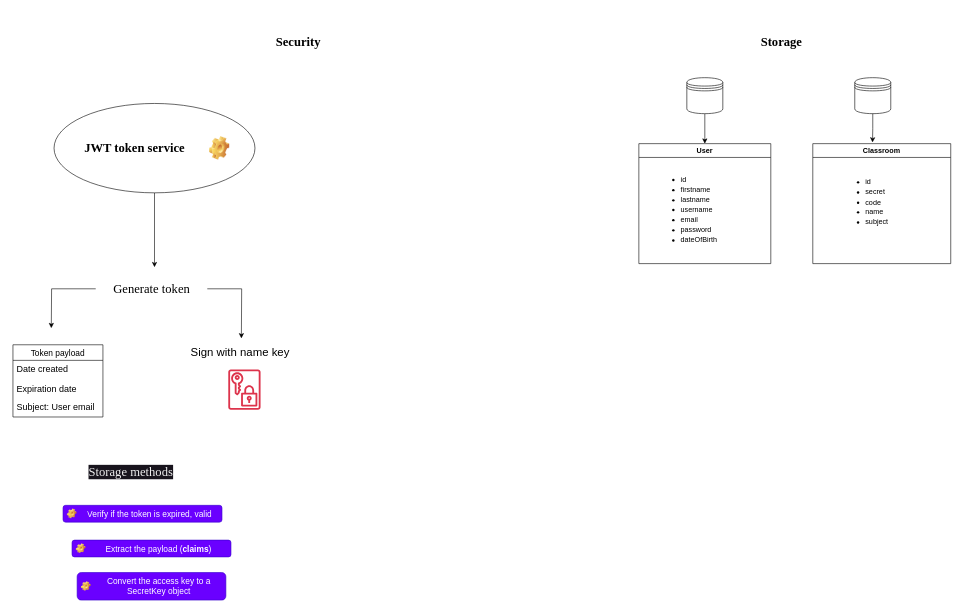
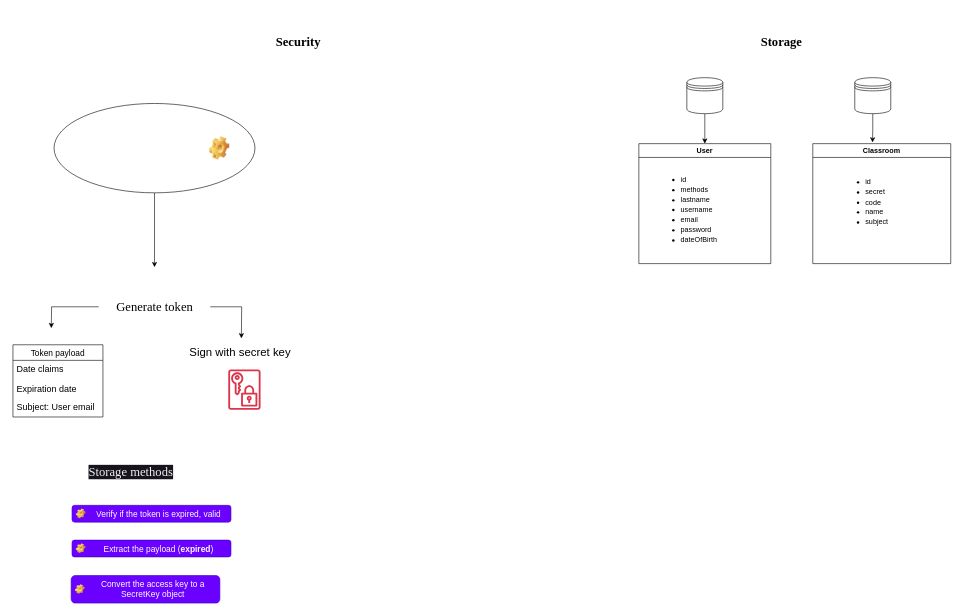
- <mxCell id="15" value="&lt;font face=&quot;Verdana&quot;&gt;&lt;span style=&quot;font-size: 21px;&quot;&gt;&lt;b&gt;JWT token service&lt;/b&gt;&lt;/span&gt;&lt;/font&gt;" style="text;html=1;strokeColor=none;fillColor=none;align=center;verticalAlign=middle;whiteSpace=wrap;rounded=0;" parent="12" vertex="1"><mxGeometry x="14.736" y="61.182" width="238.724" height="26.637" as="geometry" /></mxCell>
- <mxCell id="3" value="&lt;ul style=&quot;line-height: 140%;&quot;&gt;&lt;li&gt;&lt;span style=&quot;background-color: initial;&quot;&gt;id&lt;/span&gt;&lt;br&gt;&lt;/li&gt;&lt;li&gt;&lt;span style=&quot;background-color: initial;&quot;&gt;firstname&lt;/span&gt;&lt;/li&gt;&lt;li&gt;lastname&lt;/li&gt;&lt;li&gt;&lt;span style=&quot;background-color: initial;&quot;&gt;username&lt;/span&gt;&lt;/li&gt;&lt;li&gt;&lt;span style=&quot;background-color: initial;&quot;&gt;email&lt;/span&gt;&lt;/li&gt;&lt;li&gt;password&lt;/li&gt;&lt;li&gt;dateOfBirth&lt;/li&gt;&lt;/ul&gt;" style="text;html=1;strokeColor=none;fillColor=none;spacing=5;spacingTop=-20;whiteSpace=wrap;overflow=hidden;rounded=0;perimeterSpacing=3;" parent="2" vertex="1"><mxGeometry x="25" y="50" width="162" height="120" as="geometry" /></mxCell>
+ <mxCell id="3" value="&lt;ul style=&quot;line-height: 140%;&quot;&gt;&lt;li&gt;&lt;span style=&quot;background-color: initial;&quot;&gt;id&lt;/span&gt;&lt;br&gt;&lt;/li&gt;&lt;li&gt;&lt;span style=&quot;background-color: initial;&quot;&gt;methods&lt;/span&gt;&lt;/li&gt;&lt;li&gt;lastname&lt;/li&gt;&lt;li&gt;&lt;span style=&quot;background-color: initial;&quot;&gt;username&lt;/span&gt;&lt;/li&gt;&lt;li&gt;&lt;span style=&quot;background-color: initial;&quot;&gt;email&lt;/span&gt;&lt;/li&gt;&lt;li&gt;password&lt;/li&gt;&lt;li&gt;dateOfBirth&lt;/li&gt;&lt;/ul&gt;" style="text;html=1;strokeColor=none;fillColor=none;spacing=5;spacingTop=-20;whiteSpace=wrap;overflow=hidden;rounded=0;perimeterSpacing=3;" parent="2" vertex="1"><mxGeometry x="25" y="50" width="162" height="120" as="geometry" /></mxCell>
- <mxCell id="20" value="&lt;font style=&quot;font-size: 21px;&quot; face=&quot;Verdana&quot;&gt;&lt;span&gt;Generate token&lt;/span&gt;&lt;/font&gt;" style="text;html=1;strokeColor=none;fillColor=none;align=center;verticalAlign=middle;whiteSpace=wrap;rounded=0;fontStyle=0" parent="17" vertex="1"><mxGeometry x="138" width="186" height="39.866" as="geometry" /></mxCell>
+ <mxCell id="20" value="&lt;font style=&quot;font-size: 21px;&quot; face=&quot;Verdana&quot;&gt;&lt;span&gt;Generate token&lt;/span&gt;&lt;/font&gt;" style="text;html=1;strokeColor=none;fillColor=none;align=center;verticalAlign=middle;whiteSpace=wrap;rounded=0;fontStyle=0" parent="17" vertex="1"><mxGeometry x="143" y="30" width="186" height="39.866" as="geometry" /></mxCell>
- <mxCell id="25" value="&lt;font style=&quot;font-size: 19px;&quot;&gt;Sign with name key&lt;/font&gt;" style="text;html=1;align=center;verticalAlign=middle;resizable=0;points=[];autosize=1;strokeColor=none;fillColor=none;" parent="17" vertex="1"><mxGeometry x="285" y="108.058" width="187" height="35" as="geometry" /></mxCell>
+ <mxCell id="25" value="&lt;font style=&quot;font-size: 19px;&quot;&gt;Sign with secret key&lt;/font&gt;" style="text;html=1;align=center;verticalAlign=middle;resizable=0;points=[];autosize=1;strokeColor=none;fillColor=none;" parent="17" vertex="1"><mxGeometry x="285" y="108.058" width="187" height="35" as="geometry" /></mxCell>
- <mxCell id="22" value="&lt;font style=&quot;font-size: 15px;&quot;&gt;Date created&lt;/font&gt;" style="text;strokeColor=none;fillColor=none;spacingLeft=4;spacingRight=4;overflow=hidden;rotatable=0;points=[[0,0.5],[1,0.5]];portConstraint=eastwest;fontSize=12;whiteSpace=wrap;html=1;" parent="21" vertex="1"><mxGeometry y="26" width="150" height="31.473" as="geometry" /></mxCell>
+ <mxCell id="22" value="&lt;font style=&quot;font-size: 15px;&quot;&gt;Date claims&lt;/font&gt;" style="text;strokeColor=none;fillColor=none;spacingLeft=4;spacingRight=4;overflow=hidden;rotatable=0;points=[[0,0.5],[1,0.5]];portConstraint=eastwest;fontSize=12;whiteSpace=wrap;html=1;" parent="21" vertex="1"><mxGeometry y="26" width="150" height="31.473" as="geometry" /></mxCell>
- <mxCell id="27" value="&lt;font style=&quot;font-size: 14px;&quot;&gt;Verify if the token is expired, valid&lt;/font&gt;" style="label;fontStyle=0;strokeColor=#3700CC;fillColor=#6a00ff;align=center;verticalAlign=top;overflow=hidden;spacingLeft=28;spacingRight=4;rotatable=0;points=[[0,0.5],[1,0.5]];portConstraint=eastwest;imageWidth=16;imageHeight=16;whiteSpace=wrap;html=1;image=img/clipart/Gear_128x128.png;shadow=0;fontColor=#ffffff;" parent="1" vertex="1"><mxGeometry x="104" y="842" width="265" height="28" as="geometry" /></mxCell>
+ <mxCell id="27" value="&lt;font style=&quot;font-size: 14px;&quot;&gt;Verify if the token is expired, valid&lt;/font&gt;" style="label;fontStyle=0;strokeColor=#3700CC;fillColor=#6a00ff;align=center;verticalAlign=top;overflow=hidden;spacingLeft=28;spacingRight=4;rotatable=0;points=[[0,0.5],[1,0.5]];portConstraint=eastwest;imageWidth=16;imageHeight=16;whiteSpace=wrap;html=1;image=img/clipart/Gear_128x128.png;shadow=0;fontColor=#ffffff;" parent="1" vertex="1"><mxGeometry x="119" y="842" width="265" height="28" as="geometry" /></mxCell>
- <mxCell id="28" value="&lt;font style=&quot;font-size: 14px;&quot;&gt;Extract the payload (&lt;b&gt;claims&lt;/b&gt;)&lt;/font&gt;" style="label;fontStyle=0;strokeColor=#3700CC;fillColor=#6a00ff;align=center;verticalAlign=top;overflow=hidden;spacingLeft=28;spacingRight=4;rotatable=0;points=[[0,0.5],[1,0.5]];portConstraint=eastwest;imageWidth=16;imageHeight=16;whiteSpace=wrap;html=1;image=img/clipart/Gear_128x128.png;shadow=0;fontColor=#ffffff;" parent="1" vertex="1"><mxGeometry x="119" y="900" width="265" height="28" as="geometry" /></mxCell>
+ <mxCell id="28" value="&lt;font style=&quot;font-size: 14px;&quot;&gt;Extract the payload (&lt;b&gt;expired&lt;/b&gt;)&lt;/font&gt;" style="label;fontStyle=0;strokeColor=#3700CC;fillColor=#6a00ff;align=center;verticalAlign=top;overflow=hidden;spacingLeft=28;spacingRight=4;rotatable=0;points=[[0,0.5],[1,0.5]];portConstraint=eastwest;imageWidth=16;imageHeight=16;whiteSpace=wrap;html=1;image=img/clipart/Gear_128x128.png;shadow=0;fontColor=#ffffff;" parent="1" vertex="1"><mxGeometry x="119" y="900" width="265" height="28" as="geometry" /></mxCell>
- <mxCell id="29" value="&lt;font style=&quot;font-size: 14px;&quot;&gt;Convert the access key to a SecretKey object&lt;/font&gt;" style="label;fontStyle=0;strokeColor=#3700CC;fillColor=#6a00ff;align=center;verticalAlign=top;overflow=hidden;spacingLeft=28;spacingRight=4;rotatable=0;points=[[0,0.5],[1,0.5]];portConstraint=eastwest;imageWidth=16;imageHeight=16;whiteSpace=wrap;html=1;image=img/clipart/Gear_128x128.png;shadow=0;fontColor=#ffffff;" parent="1" vertex="1"><mxGeometry x="127.5" y="954" width="248" height="46" as="geometry" /></mxCell>
+ <mxCell id="29" value="&lt;font style=&quot;font-size: 14px;&quot;&gt;Convert the access key to a SecretKey object&lt;/font&gt;" style="label;fontStyle=0;strokeColor=#3700CC;fillColor=#6a00ff;align=center;verticalAlign=top;overflow=hidden;spacingLeft=28;spacingRight=4;rotatable=0;points=[[0,0.5],[1,0.5]];portConstraint=eastwest;imageWidth=16;imageHeight=16;whiteSpace=wrap;html=1;image=img/clipart/Gear_128x128.png;shadow=0;fontColor=#ffffff;" parent="1" vertex="1"><mxGeometry x="117.5" y="959" width="248" height="46" as="geometry" /></mxCell>
